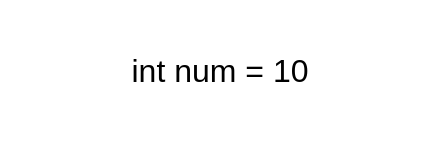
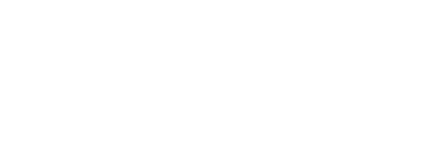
- <mxCell id="2" value="&lt;font style=&quot;font-size: 16px;&quot;&gt;int num = 10&lt;/font&gt;" style="text;html=1;align=center;verticalAlign=middle;whiteSpace=wrap;rounded=0;" vertex="1" parent="1"><mxGeometry x="20" y="20" width="180" height="30" as="geometry" /></mxCell>
